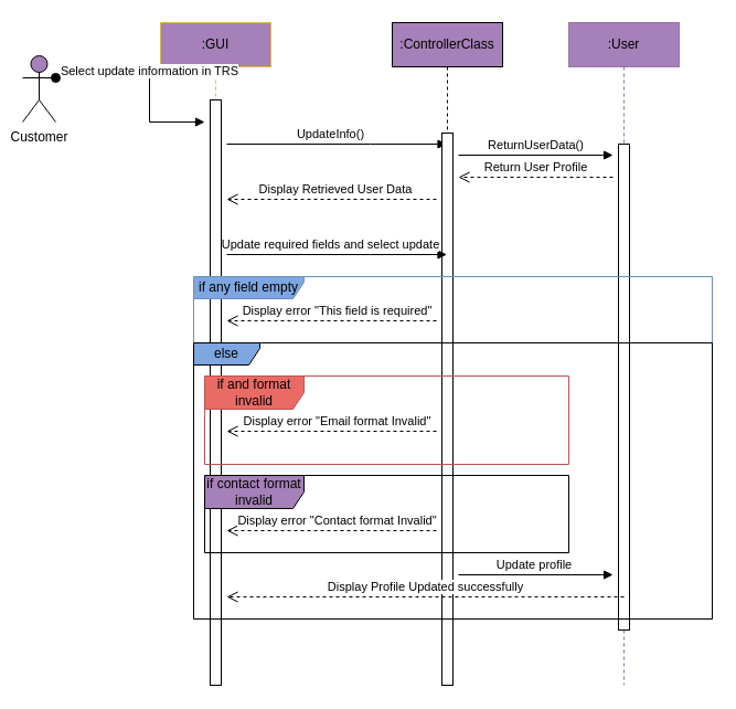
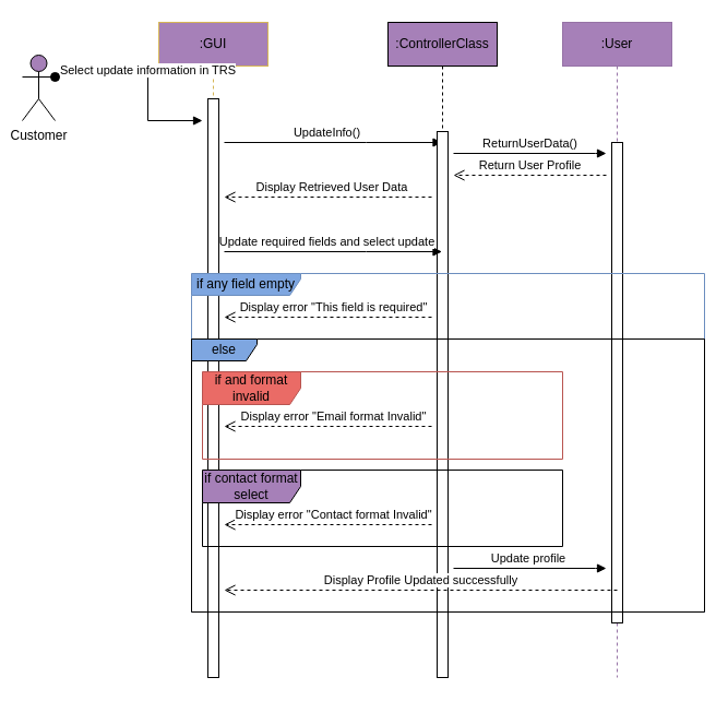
- <mxCell id="19" value="if contact format invalid" style="shape=umlFrame;whiteSpace=wrap;html=1;pointerEvents=0;width=90;height=30;fillColor=#A680B8;" vertex="1" parent="1"><mxGeometry x="185" y="430" width="330" height="70" as="geometry" /></mxCell>
+ <mxCell id="19" value="if contact format select" style="shape=umlFrame;whiteSpace=wrap;html=1;pointerEvents=0;width=90;height=30;fillColor=#A680B8;" vertex="1" parent="1"><mxGeometry x="185" y="430" width="330" height="70" as="geometry" /></mxCell>
